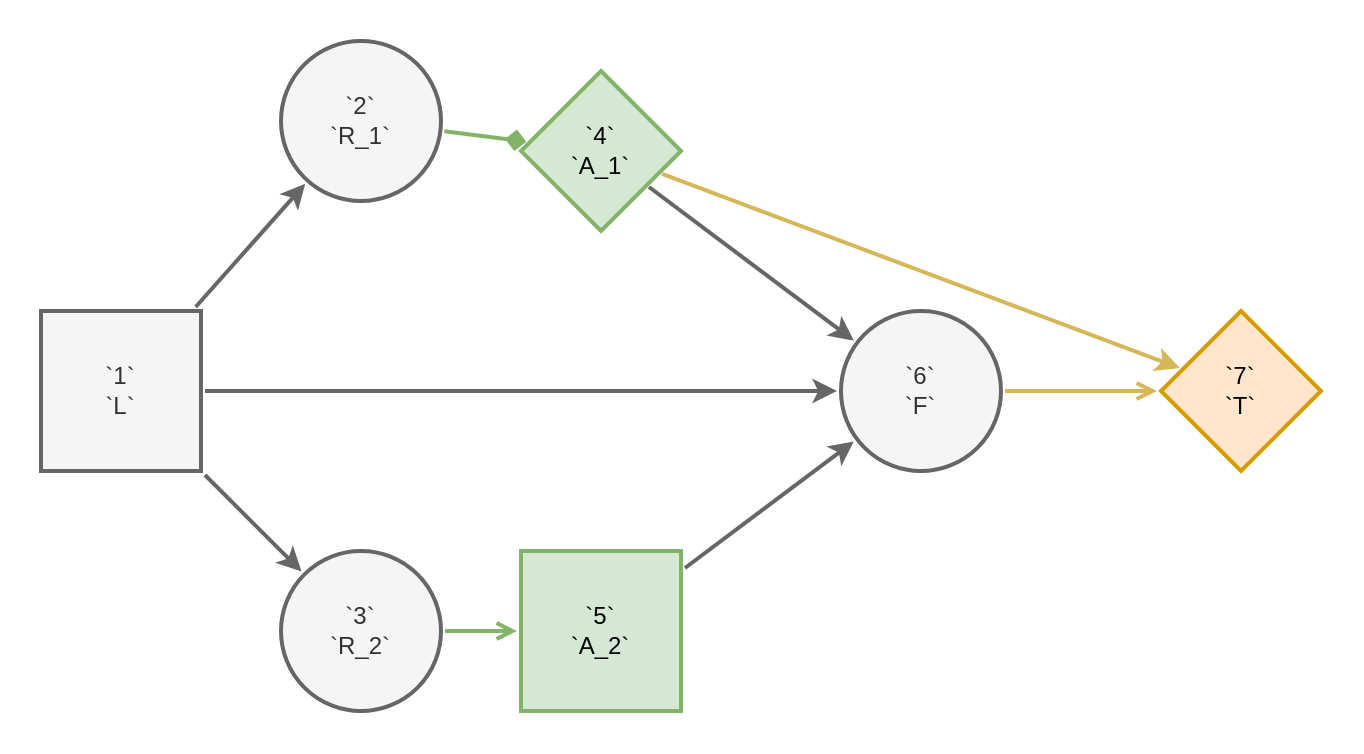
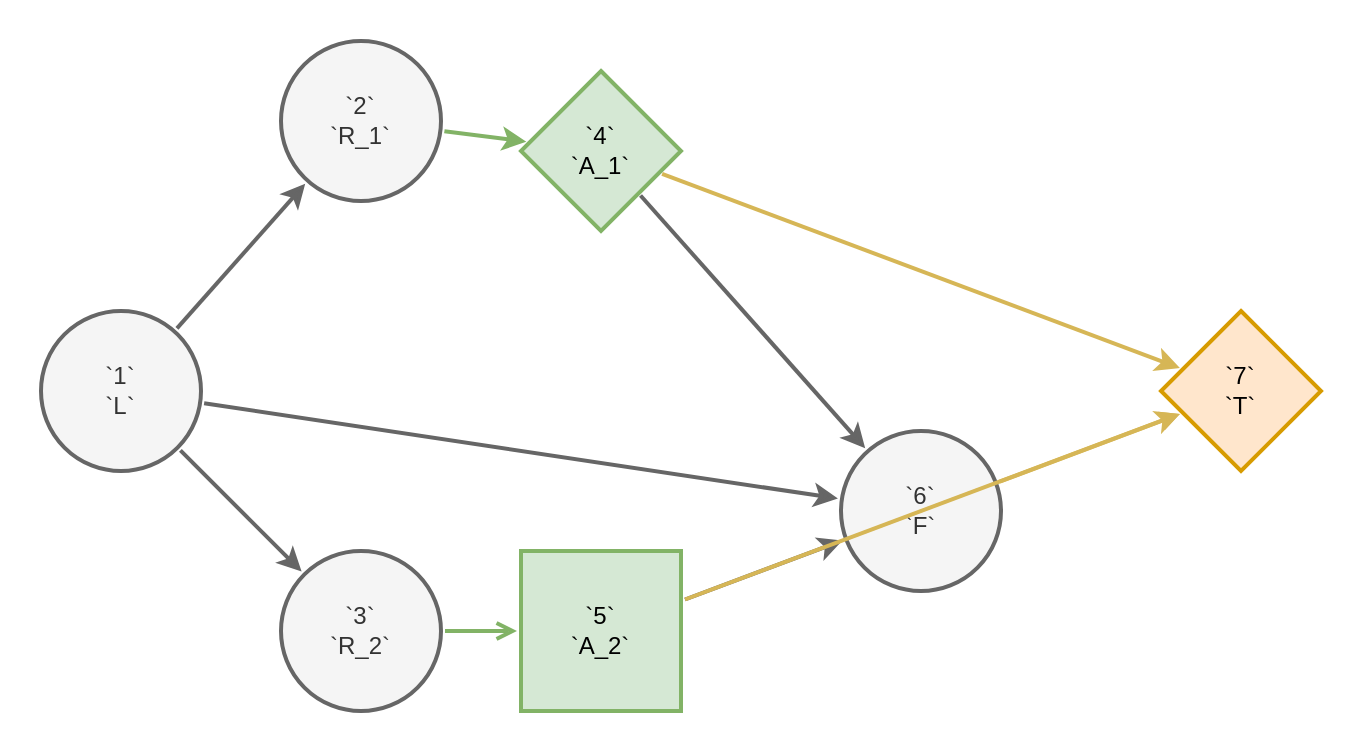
- <mxCell id="6" style="edgeStyle=none;rounded=0;orthogonalLoop=1;jettySize=auto;html=1;fontSize=20;strokeWidth=2;fillColor=#d5e8d4;strokeColor=#82b366;endArrow=diamond;" parent="1" source="7" target="14" edge="1"><mxGeometry relative="1" as="geometry" /></mxCell>
+ <mxCell id="6" style="edgeStyle=none;rounded=0;orthogonalLoop=1;jettySize=auto;html=1;fontSize=20;strokeWidth=2;fillColor=#d5e8d4;strokeColor=#82b366;" parent="1" source="7" target="14" edge="1"><mxGeometry relative="1" as="geometry" /></mxCell>
- <mxCell id="5" value="`1`&lt;br&gt;`L`" style="whiteSpace=wrap;html=1;aspect=fixed;fillColor=#f5f5f5;strokeColor=#666666;fontColor=#333333;strokeWidth=2;perimeterSpacing=2;rounded=0;" parent="1" vertex="1"><mxGeometry x="20" y="155" width="80" height="80" as="geometry" /></mxCell>
+ <mxCell id="5" value="`1`&lt;br&gt;`L`" style="ellipse;whiteSpace=wrap;html=1;aspect=fixed;fillColor=#f5f5f5;strokeColor=#666666;fontColor=#333333;strokeWidth=2;perimeterSpacing=2;" parent="1" vertex="1"><mxGeometry x="20" y="155" width="80" height="80" as="geometry" /></mxCell>
- <mxCell id="11" value="`6`&lt;br&gt;`F`" style="ellipse;whiteSpace=wrap;html=1;aspect=fixed;fillColor=#f5f5f5;strokeColor=#666666;fontColor=#333333;strokeWidth=2;perimeterSpacing=2;" parent="1" vertex="1"><mxGeometry x="420" y="155" width="80" height="80" as="geometry" /></mxCell>
+ <mxCell id="11" value="`6`&lt;br&gt;`F`" style="ellipse;whiteSpace=wrap;html=1;aspect=fixed;fillColor=#f5f5f5;strokeColor=#666666;fontColor=#333333;strokeWidth=2;perimeterSpacing=2;" parent="1" vertex="1"><mxGeometry x="420" y="215" width="80" height="80" as="geometry" /></mxCell>
+ <mxCell id="16" style="edgeStyle=none;rounded=0;orthogonalLoop=1;jettySize=auto;html=1;strokeWidth=2;fillColor=#fff2cc;strokeColor=#d6b656;" parent="1" source="17" target="18" edge="1"><mxGeometry relative="1" as="geometry" /></mxCell>
